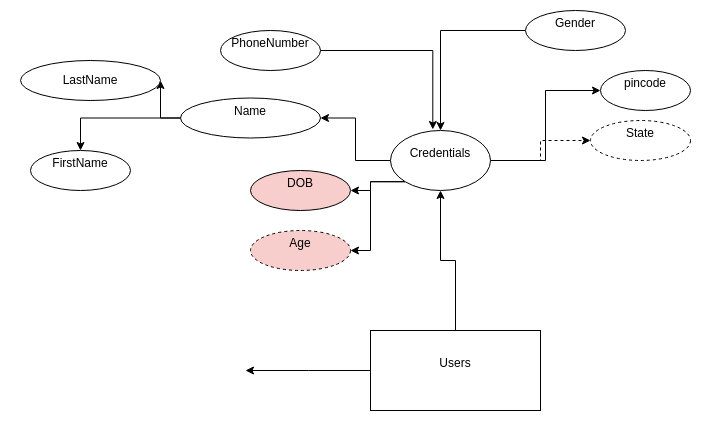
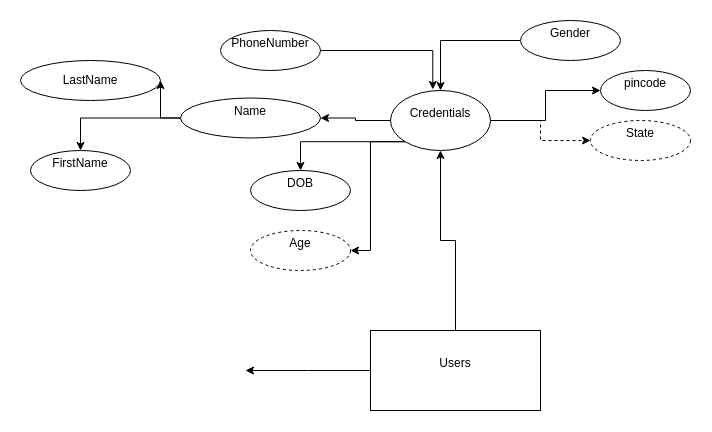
- <mxCell id="6" value="Gender&lt;div&gt;&lt;br&gt;&lt;/div&gt;" style="ellipse;whiteSpace=wrap;html=1;align=center;" vertex="1" parent="1"><mxGeometry x="525" y="10" width="100" height="40" as="geometry" /></mxCell>
+ <mxCell id="6" value="Gender&lt;div&gt;&lt;br&gt;&lt;/div&gt;" style="ellipse;whiteSpace=wrap;html=1;align=center;" vertex="1" parent="1"><mxGeometry x="520" width="100" height="40" as="geometry" y="20" /></mxCell>
- <mxCell id="20" value="Credentials&lt;div&gt;&lt;br&gt;&lt;/div&gt;" style="ellipse;whiteSpace=wrap;html=1;align=center;" vertex="1" parent="1"><mxGeometry x="390" y="130" width="100" height="60" as="geometry" /></mxCell>
+ <mxCell id="20" value="Credentials&lt;div&gt;&lt;br&gt;&lt;/div&gt;" style="ellipse;whiteSpace=wrap;html=1;align=center;" vertex="1" parent="1"><mxGeometry x="390" y="90" width="100" height="60" as="geometry" /></mxCell>
- <mxCell id="22" value="DOB&lt;div&gt;&lt;br&gt;&lt;/div&gt;" style="ellipse;whiteSpace=wrap;html=1;align=center;fillColor=#f8cecc;" vertex="1" parent="1"><mxGeometry y="170" width="100" height="40" as="geometry" x="250" /></mxCell>
+ <mxCell id="22" value="DOB&lt;div&gt;&lt;br&gt;&lt;/div&gt;" style="ellipse;whiteSpace=wrap;html=1;align=center;" vertex="1" parent="1"><mxGeometry y="170" width="100" height="40" as="geometry" x="250" /></mxCell>
- <mxCell id="23" value="Age&lt;div&gt;&lt;br&gt;&lt;/div&gt;" style="ellipse;whiteSpace=wrap;html=1;align=center;dashed=1;fillColor=#f8cecc;" vertex="1" parent="1"><mxGeometry y="230" width="100" height="40" as="geometry" x="250" /></mxCell>
+ <mxCell id="23" value="Age&lt;div&gt;&lt;br&gt;&lt;/div&gt;" style="ellipse;whiteSpace=wrap;html=1;align=center;dashed=1;" vertex="1" parent="1"><mxGeometry y="230" width="100" height="40" as="geometry" x="250" /></mxCell>
